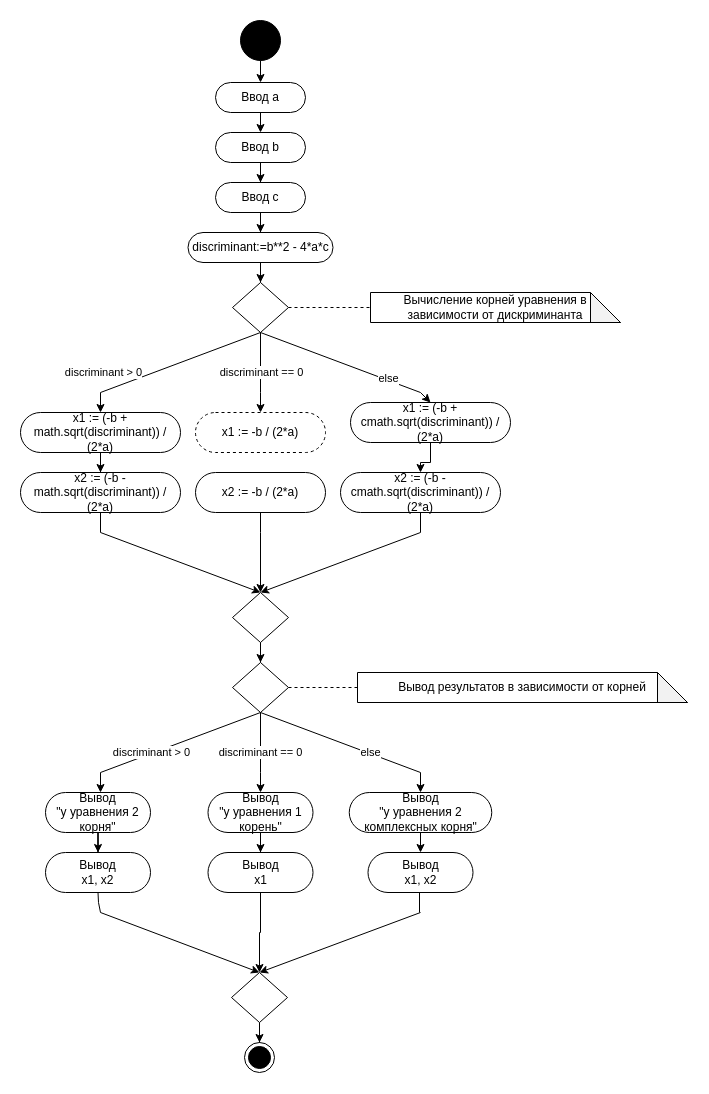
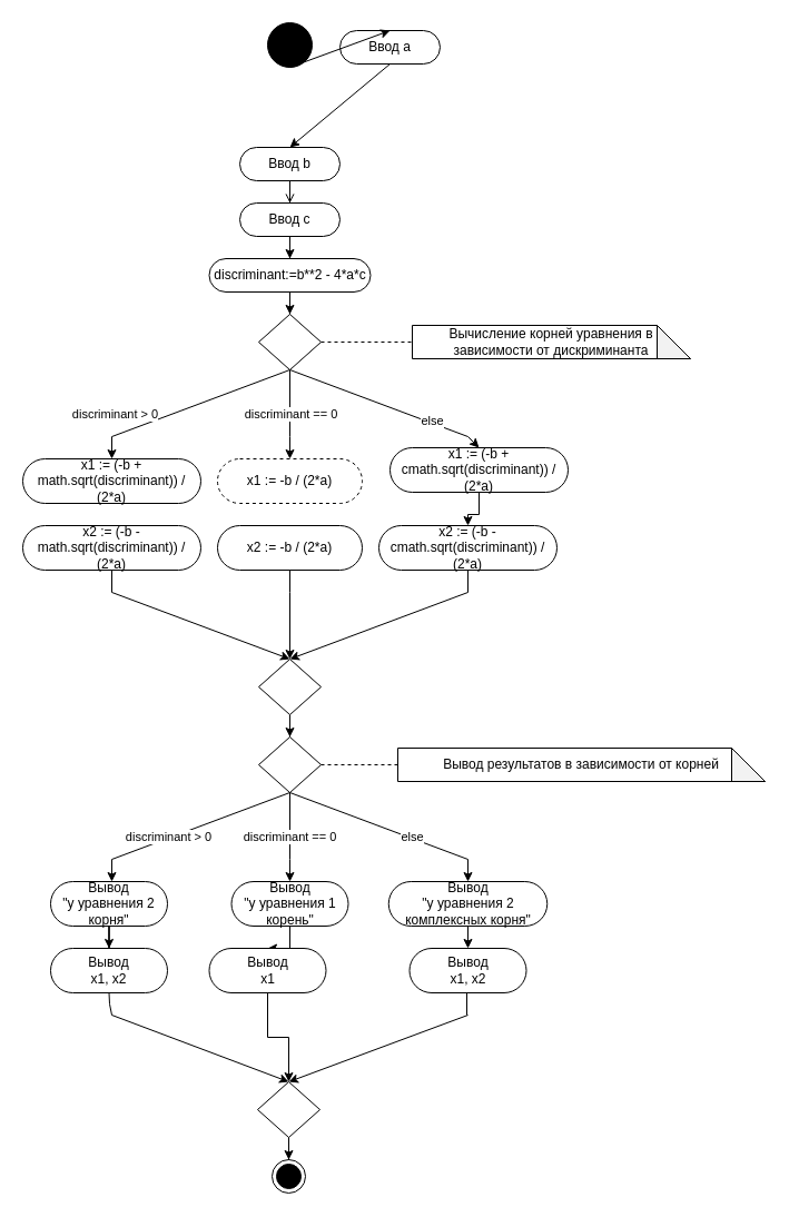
- <mxCell id="3" value="Ввод a" style="rounded=1;whiteSpace=wrap;html=1;arcSize=50;" parent="1" vertex="1"><mxGeometry x="215" y="82" width="90" height="30" as="geometry" /></mxCell>
+ <mxCell id="3" value="Ввод a" style="rounded=1;whiteSpace=wrap;html=1;arcSize=50;" parent="1" vertex="1"><mxGeometry x="305" y="27" width="90" height="30" as="geometry" /></mxCell>
- <mxCell id="7" style="edgeStyle=orthogonalEdgeStyle;rounded=0;orthogonalLoop=1;jettySize=auto;html=1;entryX=0.5;entryY=0;entryDx=0;entryDy=0;" edge="1" parent="1" source="8" target="10"><mxGeometry relative="1" as="geometry" /></mxCell>
+ <mxCell id="7" style="edgeStyle=orthogonalEdgeStyle;rounded=0;orthogonalLoop=1;jettySize=auto;html=1;entryX=0.5;entryY=0;entryDx=0;entryDy=0;endArrow=open;" edge="1" parent="1" source="8" target="10"><mxGeometry relative="1" as="geometry" /></mxCell>
- <mxCell id="21" style="edgeStyle=orthogonalEdgeStyle;rounded=0;orthogonalLoop=1;jettySize=auto;html=1;entryX=0.5;entryY=0;entryDx=0;entryDy=0;" edge="1" parent="1" source="22" target="23"><mxGeometry relative="1" as="geometry" /></mxCell>
- <mxCell id="60" value="Вывод&lt;br&gt;x1" style="rounded=1;whiteSpace=wrap;html=1;arcSize=50;" vertex="1" parent="1"><mxGeometry x="207.5" y="852" width="105" height="40" as="geometry" /></mxCell>
+ <mxCell id="60" value="Вывод&lt;br&gt;x1" style="rounded=1;whiteSpace=wrap;html=1;arcSize=50;" vertex="1" parent="1"><mxGeometry x="187.5" y="852" width="105" height="40" as="geometry" /></mxCell>
